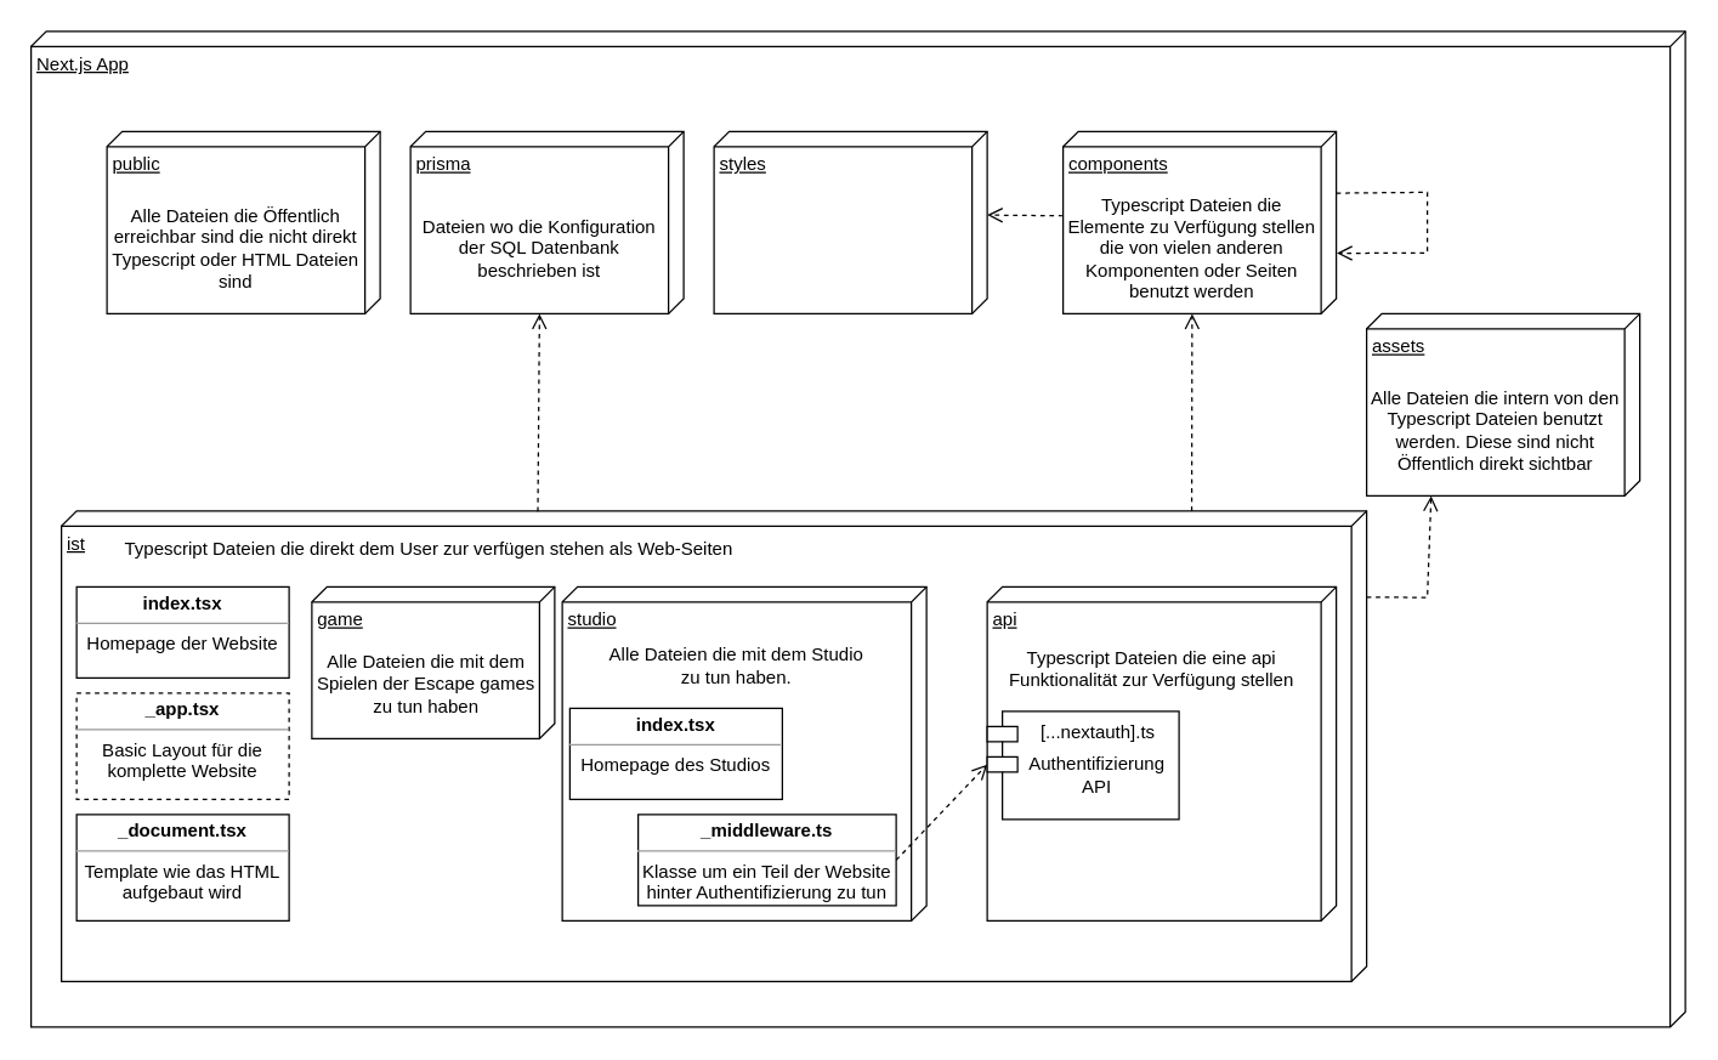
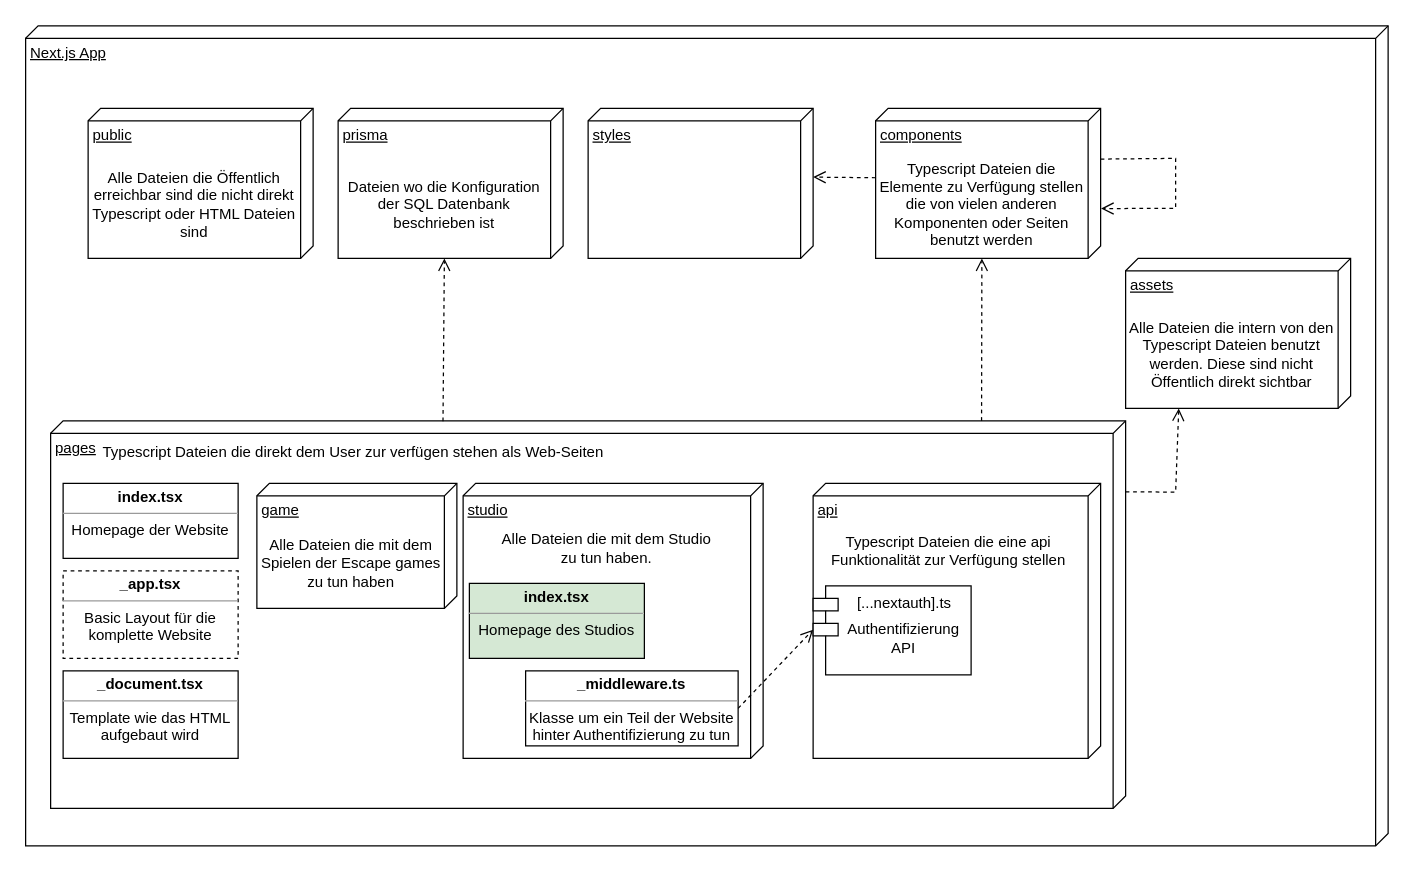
- <mxCell id="21" value="ist" style="verticalAlign=top;align=left;spacingTop=8;spacingLeft=2;spacingRight=12;shape=cube;size=10;direction=south;fontStyle=4;html=1;" vertex="1" parent="20"><mxGeometry width="860" height="310" as="geometry" /></mxCell>
+ <mxCell id="21" value="pages" style="verticalAlign=top;align=left;spacingTop=8;spacingLeft=2;spacingRight=12;shape=cube;size=10;direction=south;fontStyle=4;html=1;" vertex="1" parent="20"><mxGeometry width="860" height="310" as="geometry" /></mxCell>
- <mxCell id="33" value="&lt;p style=&quot;margin: 0px ; margin-top: 4px ; text-align: center&quot;&gt;&lt;b&gt;index.tsx&lt;/b&gt;&lt;/p&gt;&lt;hr size=&quot;1&quot;&gt;&lt;div style=&quot;text-align: center ; height: 2px&quot;&gt;Homepage des Studios&lt;/div&gt;" style="verticalAlign=top;align=left;overflow=fill;fontSize=12;fontFamily=Helvetica;html=1;" vertex="1" parent="30"><mxGeometry x="5" y="80" width="140" height="60" as="geometry" /></mxCell>
+ <mxCell id="33" value="&lt;p style=&quot;margin: 0px ; margin-top: 4px ; text-align: center&quot;&gt;&lt;b&gt;index.tsx&lt;/b&gt;&lt;/p&gt;&lt;hr size=&quot;1&quot;&gt;&lt;div style=&quot;text-align: center ; height: 2px&quot;&gt;Homepage des Studios&lt;/div&gt;" style="verticalAlign=top;align=left;overflow=fill;fontSize=12;fontFamily=Helvetica;html=1;fillColor=#d5e8d4;" vertex="1" parent="30"><mxGeometry x="5" y="80" width="140" height="60" as="geometry" /></mxCell>
